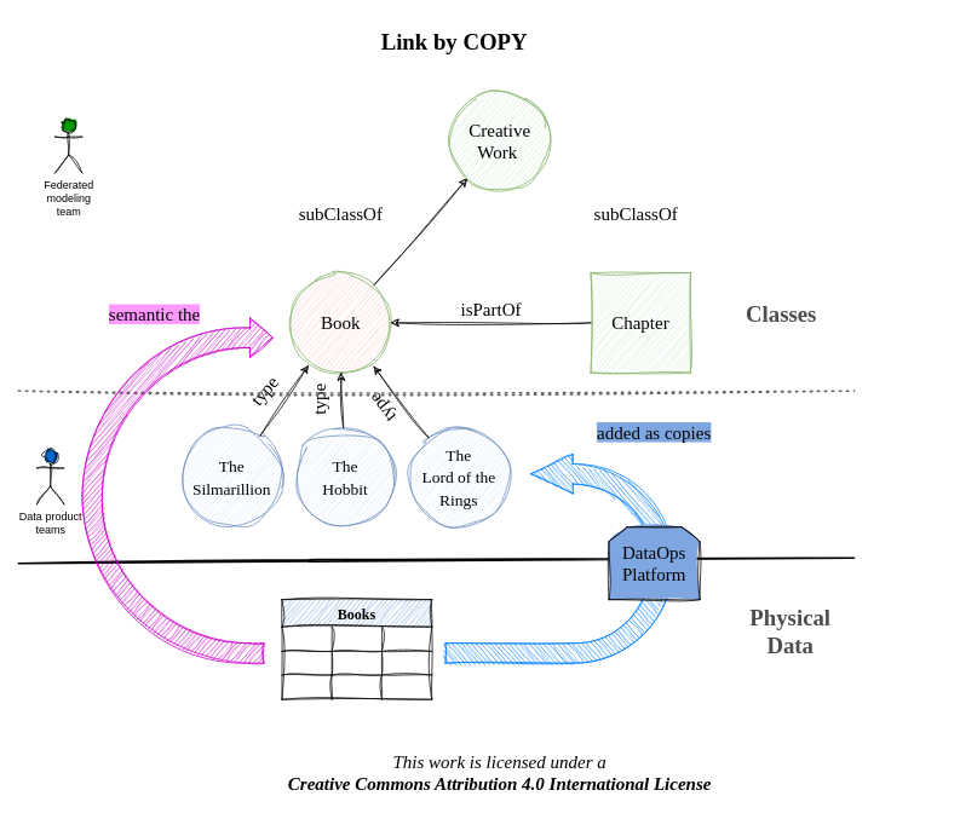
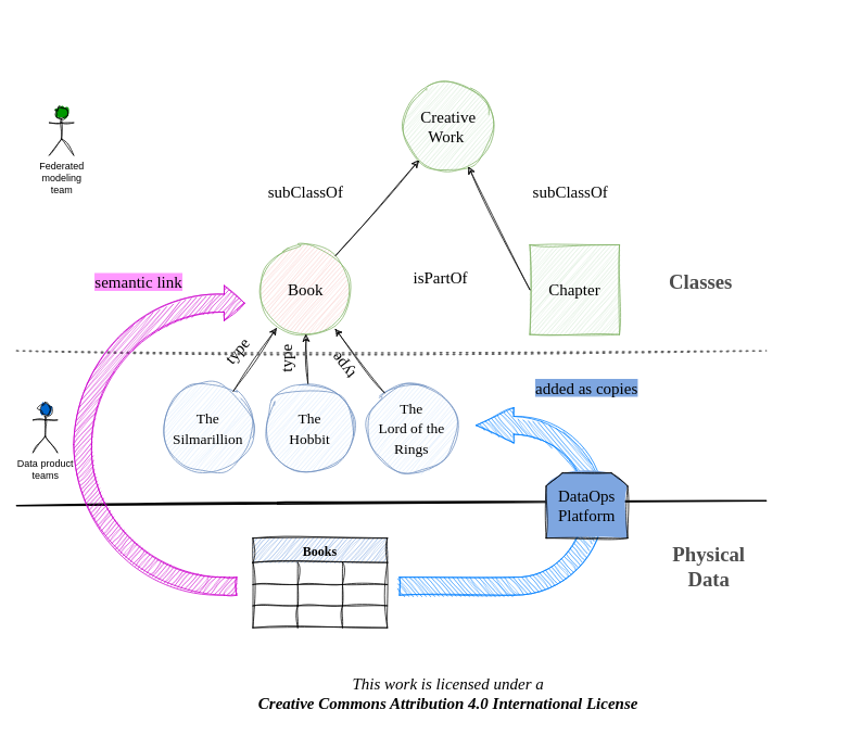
- <mxCell id="37" value="&lt;b style=&quot;border-color: var(--border-color);&quot;&gt;&lt;font style=&quot;border-color: var(--border-color); font-size: 25px;&quot;&gt;Link by COPY&lt;/font&gt;&lt;/b&gt;" style="text;html=1;strokeColor=none;fillColor=none;align=center;verticalAlign=middle;whiteSpace=wrap;rounded=0;fontSize=20;fontFamily=Architects Daughter;" vertex="1" parent="1"><mxGeometry x="60" y="20" width="880" height="50" as="geometry" /></mxCell>
- <mxCell id="43" value="&lt;span style=&quot;background-color: rgb(255, 153, 255);&quot;&gt;semantic the&lt;/span&gt;" style="text;html=1;strokeColor=none;fillColor=none;align=center;verticalAlign=middle;whiteSpace=wrap;rounded=0;fontSize=20;fontFamily=Architects Daughter;" vertex="1" parent="1"><mxGeometry x="70" y="330" width="200" height="30" as="geometry" /></mxCell>
+ <mxCell id="43" value="&lt;span style=&quot;background-color: rgb(255, 153, 255);&quot;&gt;semantic link&lt;/span&gt;" style="text;html=1;strokeColor=none;fillColor=none;align=center;verticalAlign=middle;whiteSpace=wrap;rounded=0;fontSize=20;fontFamily=Architects Daughter;" vertex="1" parent="1"><mxGeometry x="70" y="330" width="200" height="30" as="geometry" /></mxCell>
- <mxCell id="7" value="" style="endArrow=classic;html=1;rounded=0;sketch=1;hachureGap=4;jiggle=2;curveFitting=1;fontFamily=Architects Daughter;fontSource=https%3A%2F%2Ffonts.googleapis.com%2Fcss%3Ffamily%3DArchitects%2BDaughter;fontSize=16;entryX=1;entryY=0.5;entryDx=0;entryDy=0;exitX=0;exitY=0.5;exitDx=0;exitDy=0;" edge="1" parent="1" source="6" target="5"><mxGeometry width="50" height="50" relative="1" as="geometry"><mxPoint x="570" y="450" as="sourcePoint" /><mxPoint x="620" y="400" as="targetPoint" /></mxGeometry></mxCell>
+ <mxCell id="7" value="" style="endArrow=classic;html=1;rounded=0;sketch=1;hachureGap=4;jiggle=2;curveFitting=1;fontFamily=Architects Daughter;fontSource=https%3A%2F%2Ffonts.googleapis.com%2Fcss%3Ffamily%3DArchitects%2BDaughter;fontSize=16;exitX=0;exitY=0.5;exitDx=0;exitDy=0;" edge="1" parent="1" source="6" target="3"><mxGeometry width="50" height="50" relative="1" as="geometry"><mxPoint x="570" y="450" as="sourcePoint" /><mxPoint x="620" y="400" as="targetPoint" /></mxGeometry></mxCell>
